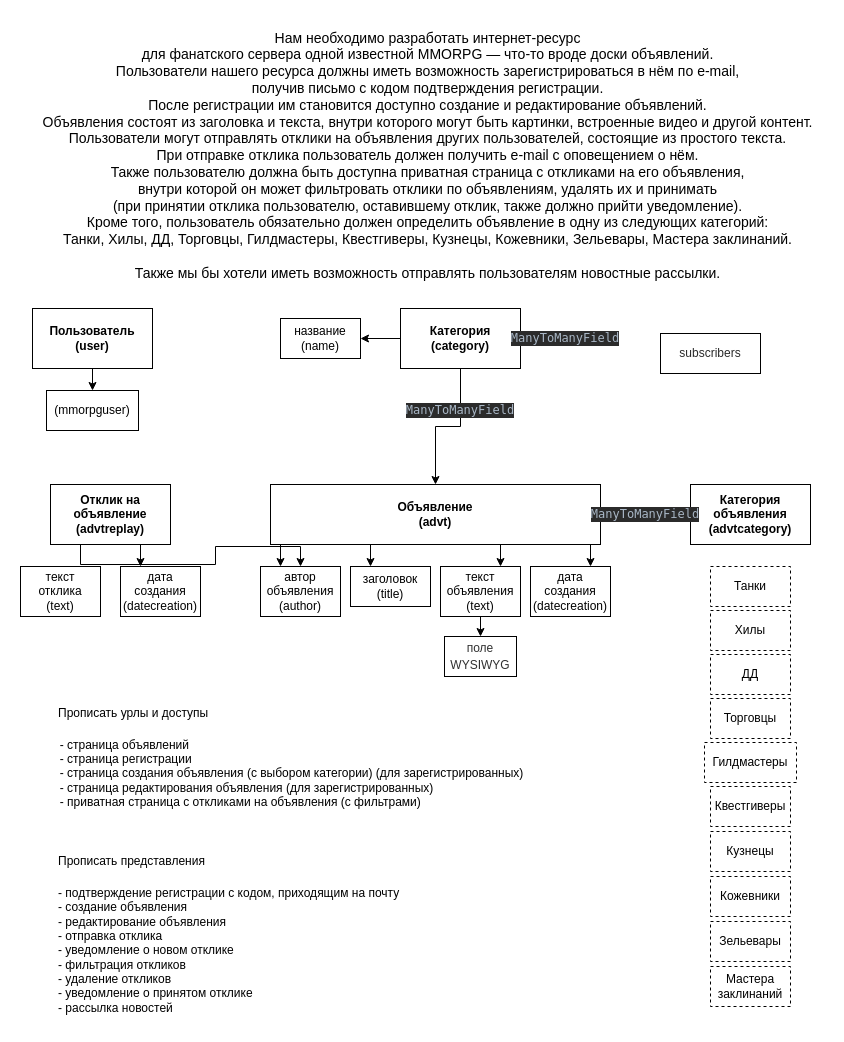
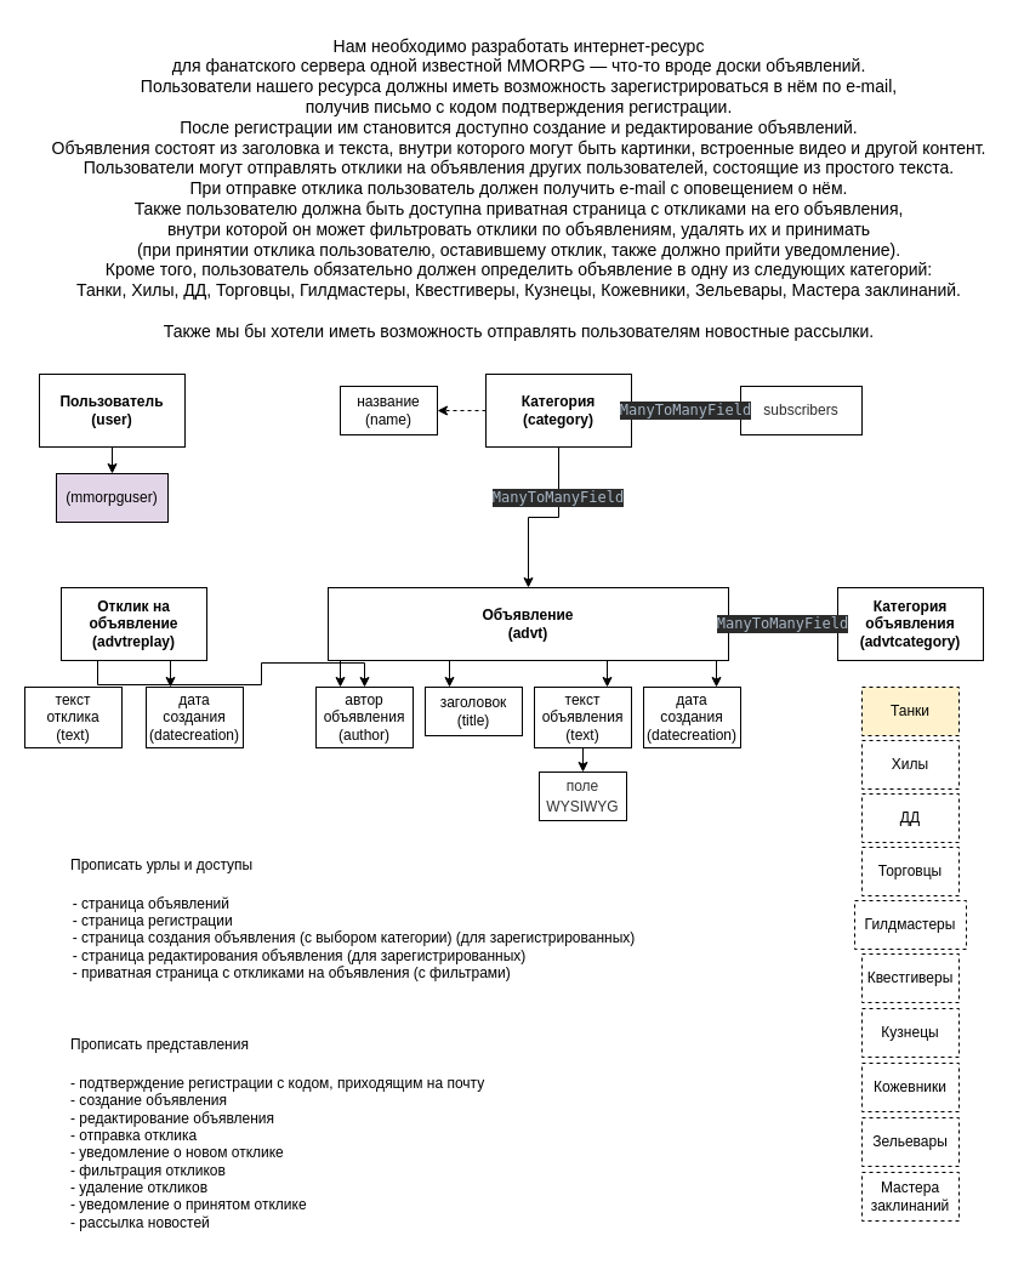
- <mxCell id="35" style="edgeStyle=orthogonalEdgeStyle;rounded=0;orthogonalLoop=1;jettySize=auto;html=1;exitX=0;exitY=0.5;exitDx=0;exitDy=0;entryX=1;entryY=0.5;entryDx=0;entryDy=0;" parent="1" source="37" target="25" edge="1"><mxGeometry relative="1" as="geometry" /></mxCell>
+ <mxCell id="35" style="edgeStyle=orthogonalEdgeStyle;rounded=0;orthogonalLoop=1;jettySize=auto;html=1;exitX=0;exitY=0.5;exitDx=0;exitDy=0;entryX=1;entryY=0.5;entryDx=0;entryDy=0;dashed=1;" parent="1" source="37" target="25" edge="1"><mxGeometry relative="1" as="geometry" /></mxCell>
- <mxCell id="34" value="&lt;pre style=&quot;&quot;&gt;&lt;font face=&quot;Helvetica&quot; style=&quot;background-color: rgb(255, 255, 255);&quot; color=&quot;#2b2b2b&quot;&gt;subscribers&lt;/font&gt;&lt;/pre&gt;" style="rounded=0;whiteSpace=wrap;html=1;fillColor=#FFFFFF;" parent="1" vertex="1"><mxGeometry x="660" y="333" width="100" height="40" as="geometry" /></mxCell>
+ <mxCell id="34" value="&lt;pre style=&quot;&quot;&gt;&lt;font face=&quot;Helvetica&quot; style=&quot;background-color: rgb(255, 255, 255);&quot; color=&quot;#2b2b2b&quot;&gt;subscribers&lt;/font&gt;&lt;/pre&gt;" style="rounded=0;whiteSpace=wrap;html=1;fillColor=#FFFFFF;" parent="1" vertex="1"><mxGeometry x="610" y="318" width="100" height="40" as="geometry" /></mxCell>
- <mxCell id="33" value="(mmorpguser&lt;span style=&quot;background-color: initial;&quot;&gt;)&lt;/span&gt;" style="rounded=0;whiteSpace=wrap;html=1;" parent="1" vertex="1"><mxGeometry x="46" y="390" width="92" height="40" as="geometry" /></mxCell>
+ <mxCell id="33" value="(mmorpguser&lt;span style=&quot;background-color: initial;&quot;&gt;)&lt;/span&gt;" style="rounded=0;whiteSpace=wrap;html=1;fillColor=#e1d5e7;" parent="1" vertex="1"><mxGeometry x="46" y="390" width="92" height="40" as="geometry" /></mxCell>
- <mxCell id="12" value="Танки" style="rounded=0;whiteSpace=wrap;html=1;dashed=1;" parent="1" vertex="1"><mxGeometry x="710" y="566" width="80" height="40" as="geometry" /></mxCell>
+ <mxCell id="12" value="Танки" style="rounded=0;whiteSpace=wrap;html=1;dashed=1;fillColor=#fff2cc;" parent="1" vertex="1"><mxGeometry x="710" y="566" width="80" height="40" as="geometry" /></mxCell>
